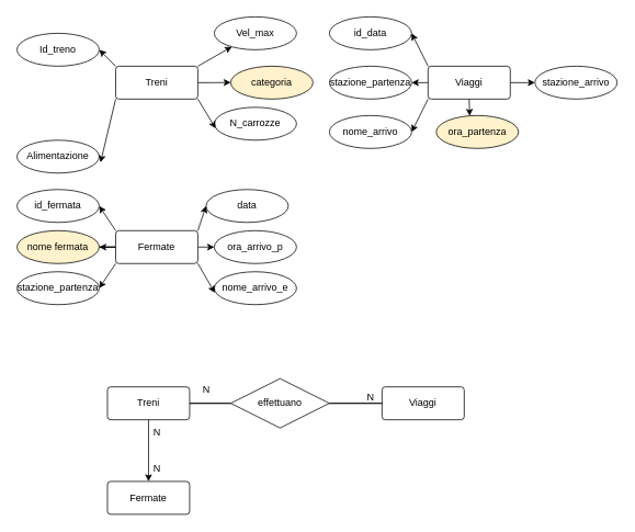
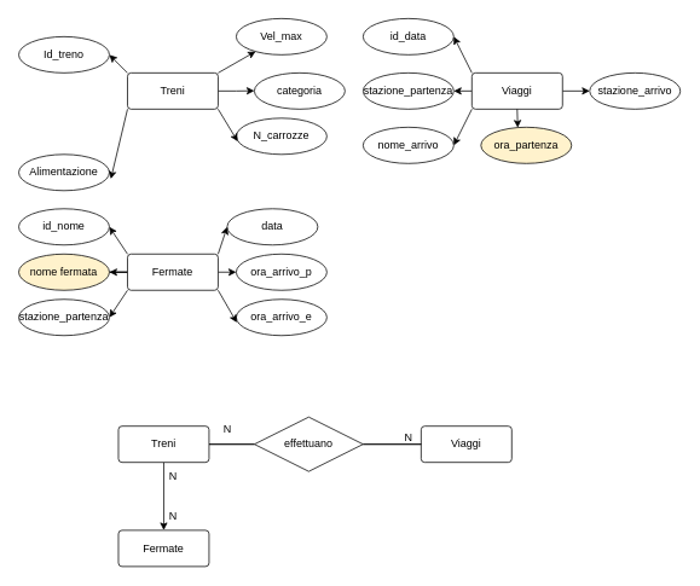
- <mxCell id="47" value="categoria" style="ellipse;whiteSpace=wrap;html=1;align=center;fillColor=#fff2cc;" vertex="1" parent="1"><mxGeometry x="280" y="80" width="100" height="40" as="geometry" /></mxCell>
+ <mxCell id="47" value="categoria" style="ellipse;whiteSpace=wrap;html=1;align=center;" vertex="1" parent="1"><mxGeometry x="280" y="80" width="100" height="40" as="geometry" /></mxCell>
- <mxCell id="22" value="id_fermata" style="ellipse;whiteSpace=wrap;html=1;align=center;" vertex="1" parent="1"><mxGeometry x="20" y="230" width="100" height="40" as="geometry" /></mxCell>
+ <mxCell id="22" value="id_nome" style="ellipse;whiteSpace=wrap;html=1;align=center;" vertex="1" parent="1"><mxGeometry x="20" y="230" width="100" height="40" as="geometry" /></mxCell>
- <mxCell id="28" value="nome_arrivo_e" style="ellipse;whiteSpace=wrap;html=1;align=center;" vertex="1" parent="1"><mxGeometry x="260" y="330" width="100" height="40" as="geometry" /></mxCell>
+ <mxCell id="28" value="ora_arrivo_e" style="ellipse;whiteSpace=wrap;html=1;align=center;" vertex="1" parent="1"><mxGeometry x="260" y="330" width="100" height="40" as="geometry" /></mxCell>
